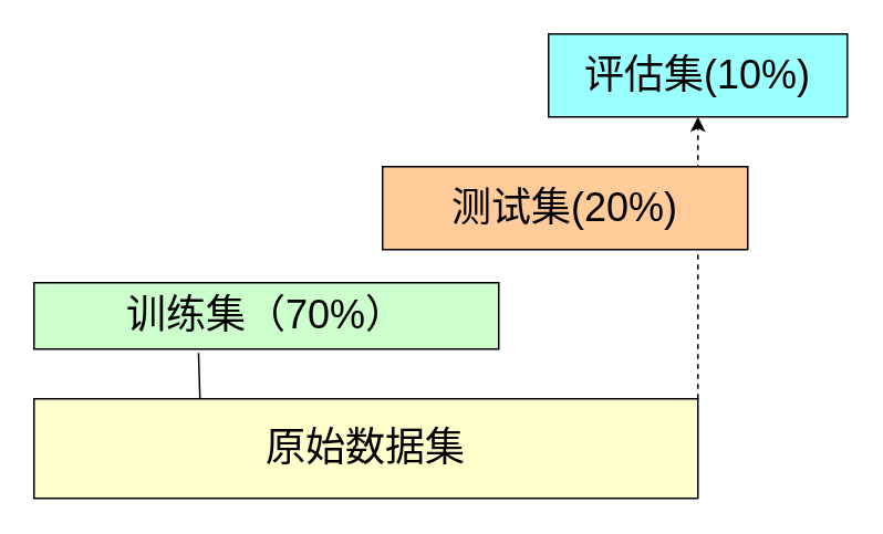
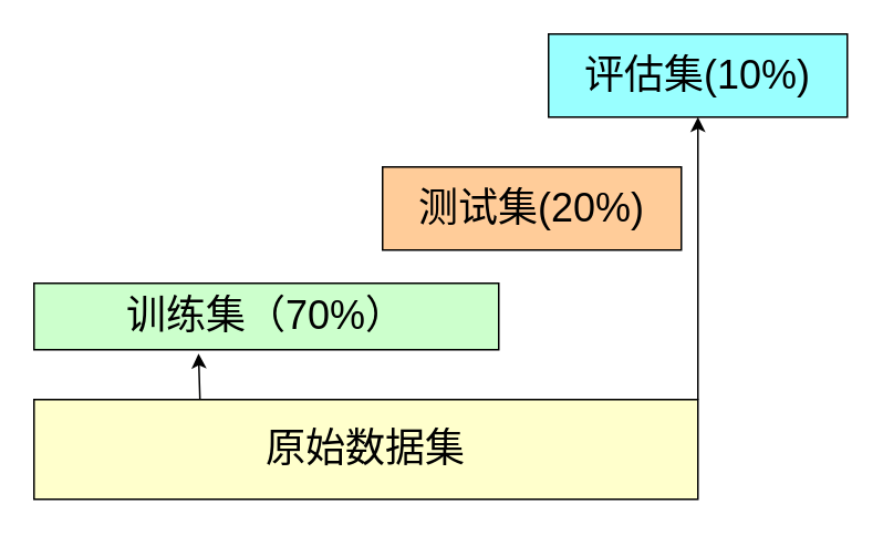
- <mxCell id="6" value="&lt;font style=&quot;font-size: 24px&quot;&gt;测试集(20%)&lt;/font&gt;" style="rounded=0;whiteSpace=wrap;html=1;fontSize=24;fillColor=#FFCC99;" vertex="1" parent="1"><mxGeometry x="230" y="100" width="220" height="50" as="geometry" /></mxCell>
+ <mxCell id="6" value="&lt;font style=&quot;font-size: 24px&quot;&gt;测试集(20%)&lt;/font&gt;" style="rounded=0;whiteSpace=wrap;html=1;fontSize=24;fillColor=#FFCC99;" vertex="1" parent="1"><mxGeometry x="230" y="100" width="180" height="50" as="geometry" /></mxCell>
- <mxCell id="3" style="edgeStyle=none;html=1;exitX=1;exitY=0;exitDx=0;exitDy=0;entryX=0.5;entryY=1;entryDx=0;entryDy=0;fontSize=24;dashed=1;" edge="1" parent="1" source="4" target="7"><mxGeometry relative="1" as="geometry" /></mxCell>
+ <mxCell id="3" style="edgeStyle=none;html=1;exitX=1;exitY=0;exitDx=0;exitDy=0;entryX=0.5;entryY=1;entryDx=0;entryDy=0;fontSize=24;" edge="1" parent="1" source="4" target="7"><mxGeometry relative="1" as="geometry" /></mxCell>
- <mxCell id="2" style="edgeStyle=none;html=1;exitX=0.25;exitY=0;exitDx=0;exitDy=0;entryX=0.354;entryY=1.058;entryDx=0;entryDy=0;entryPerimeter=0;fontSize=24;endArrow=none;" edge="1" parent="1" source="4" target="5"><mxGeometry relative="1" as="geometry" /></mxCell>
+ <mxCell id="2" style="edgeStyle=none;html=1;exitX=0.25;exitY=0;exitDx=0;exitDy=0;entryX=0.354;entryY=1.058;entryDx=0;entryDy=0;entryPerimeter=0;fontSize=24;" edge="1" parent="1" source="4" target="5"><mxGeometry relative="1" as="geometry" /></mxCell>
